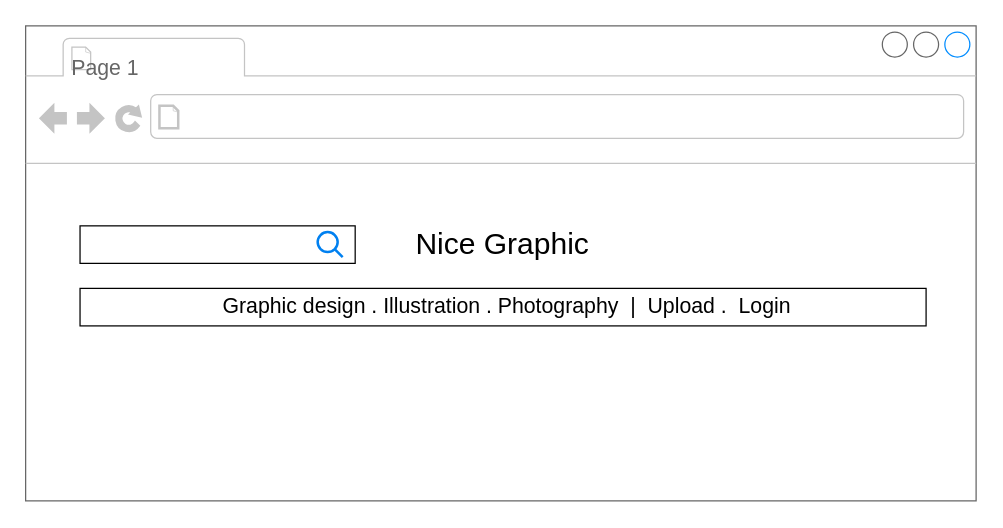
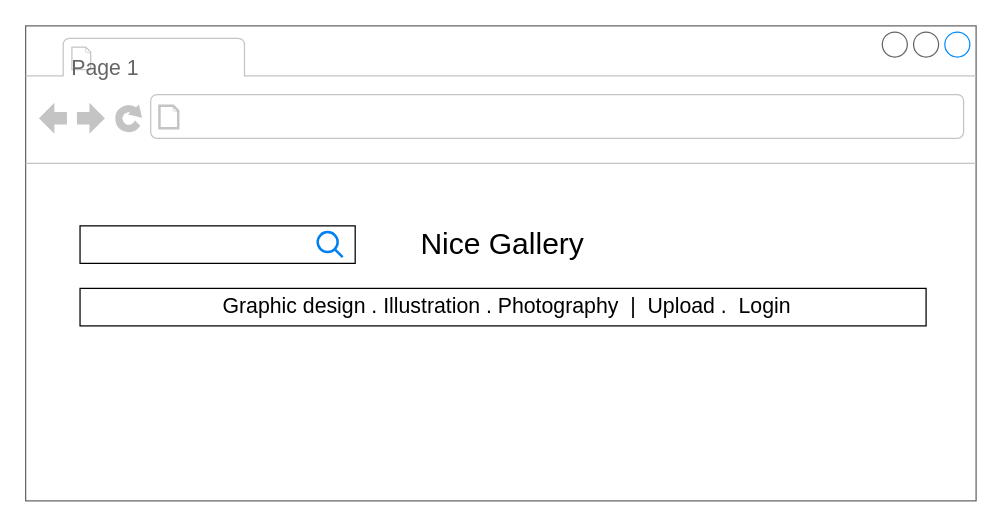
- <mxCell id="4" value="Nice Graphic" style="text;html=1;strokeColor=none;fillColor=none;align=center;verticalAlign=middle;whiteSpace=wrap;rounded=0;fontSize=24;" vertex="1" parent="2"><mxGeometry x="298.38" y="165" width="166.75" height="20" as="geometry" /></mxCell>
+ <mxCell id="4" value="Nice Gallery" style="text;html=1;strokeColor=none;fillColor=none;align=center;verticalAlign=middle;whiteSpace=wrap;rounded=0;fontSize=24;" vertex="1" parent="2"><mxGeometry x="298.38" y="165" width="166.75" height="20" as="geometry" /></mxCell>
